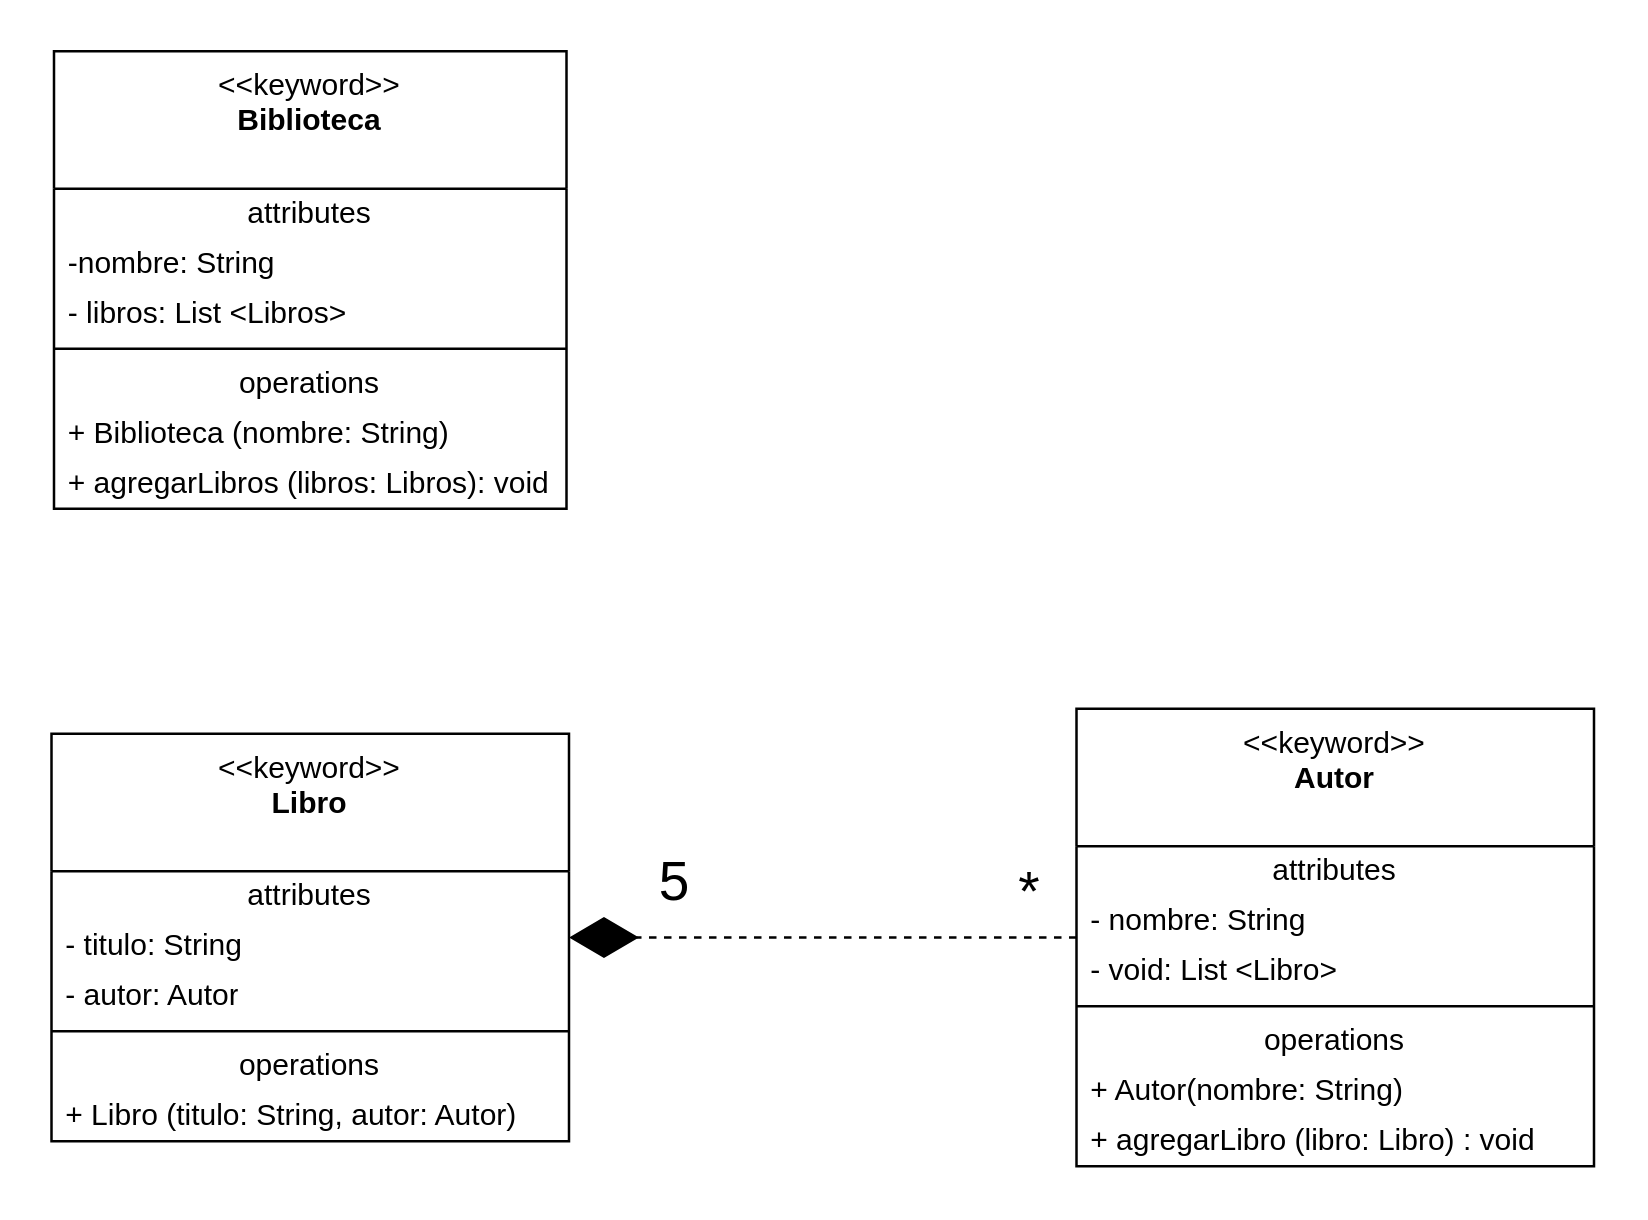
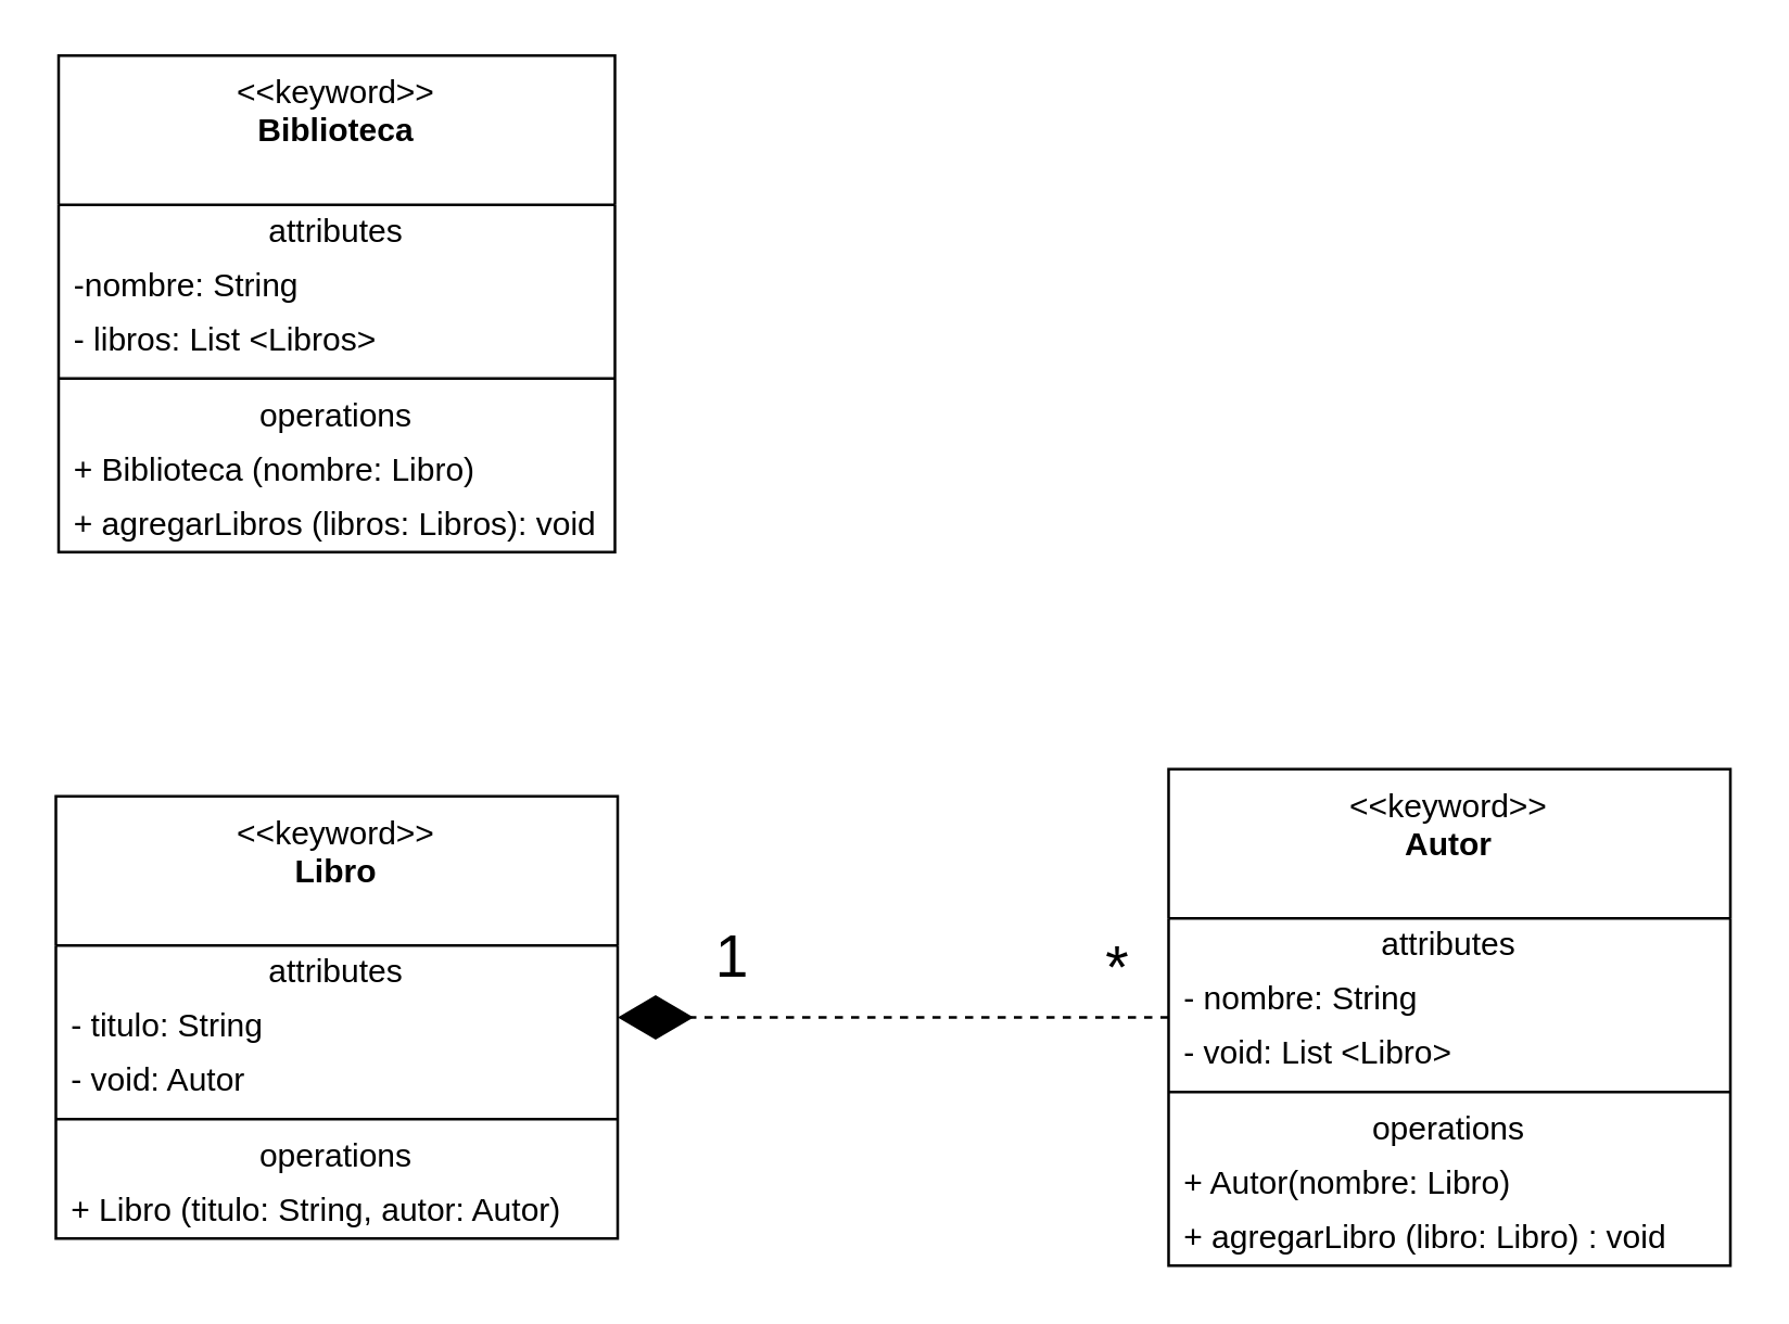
- <mxCell id="8" value="+ Biblioteca (nombre: String)" style="text;html=1;strokeColor=none;fillColor=none;align=left;verticalAlign=middle;spacingLeft=4;spacingRight=4;overflow=hidden;rotatable=0;points=[[0,0.5],[1,0.5]];portConstraint=eastwest;whiteSpace=wrap;" vertex="1" parent="2"><mxGeometry y="143" width="205" height="20" as="geometry" /></mxCell>
+ <mxCell id="8" value="+ Biblioteca (nombre: Libro)" style="text;html=1;strokeColor=none;fillColor=none;align=left;verticalAlign=middle;spacingLeft=4;spacingRight=4;overflow=hidden;rotatable=0;points=[[0,0.5],[1,0.5]];portConstraint=eastwest;whiteSpace=wrap;" vertex="1" parent="2"><mxGeometry y="143" width="205" height="20" as="geometry" /></mxCell>
- <mxCell id="27" value="5" style="edgeLabel;html=1;align=center;verticalAlign=middle;resizable=0;points=[];fontSize=22;" vertex="1" connectable="0" parent="1"><mxGeometry x="147" y="236" as="geometry"><mxPoint x="121" y="116" as="offset" /></mxGeometry></mxCell>
+ <mxCell id="27" value="1" style="edgeLabel;html=1;align=center;verticalAlign=middle;resizable=0;points=[];fontSize=22;" vertex="1" connectable="0" parent="1"><mxGeometry x="147" y="236" as="geometry"><mxPoint x="121" y="116" as="offset" /></mxGeometry></mxCell>
- <mxCell id="13" value="- autor: Autor" style="text;html=1;strokeColor=none;fillColor=none;align=left;verticalAlign=middle;spacingLeft=4;spacingRight=4;overflow=hidden;rotatable=0;points=[[0,0.5],[1,0.5]];portConstraint=eastwest;whiteSpace=wrap;" vertex="1" parent="10"><mxGeometry y="95" width="207" height="20" as="geometry" /></mxCell>
+ <mxCell id="13" value="- void: Autor" style="text;html=1;strokeColor=none;fillColor=none;align=left;verticalAlign=middle;spacingLeft=4;spacingRight=4;overflow=hidden;rotatable=0;points=[[0,0.5],[1,0.5]];portConstraint=eastwest;whiteSpace=wrap;" vertex="1" parent="10"><mxGeometry y="95" width="207" height="20" as="geometry" /></mxCell>
- <mxCell id="24" value="+ Autor(nombre: String)" style="text;html=1;strokeColor=none;fillColor=none;align=left;verticalAlign=middle;spacingLeft=4;spacingRight=4;overflow=hidden;rotatable=0;points=[[0,0.5],[1,0.5]];portConstraint=eastwest;whiteSpace=wrap;" vertex="1" parent="18"><mxGeometry y="143" width="207" height="20" as="geometry" /></mxCell>
+ <mxCell id="24" value="+ Autor(nombre: Libro)" style="text;html=1;strokeColor=none;fillColor=none;align=left;verticalAlign=middle;spacingLeft=4;spacingRight=4;overflow=hidden;rotatable=0;points=[[0,0.5],[1,0.5]];portConstraint=eastwest;whiteSpace=wrap;" vertex="1" parent="18"><mxGeometry y="143" width="207" height="20" as="geometry" /></mxCell>
